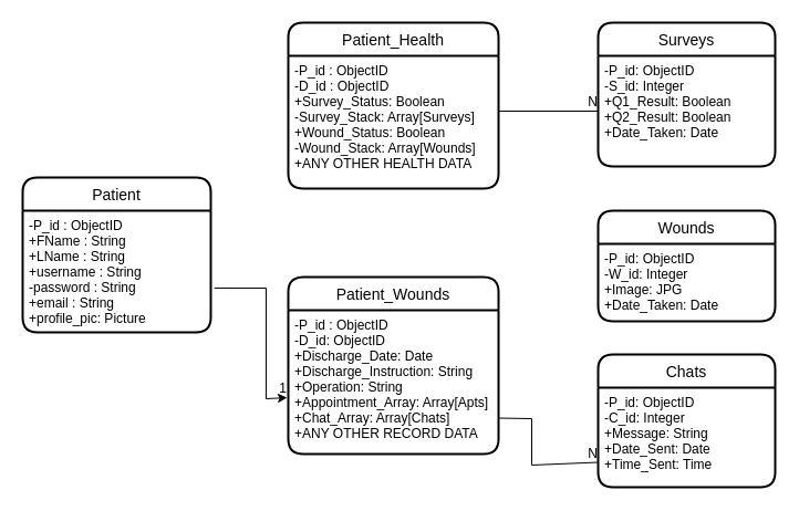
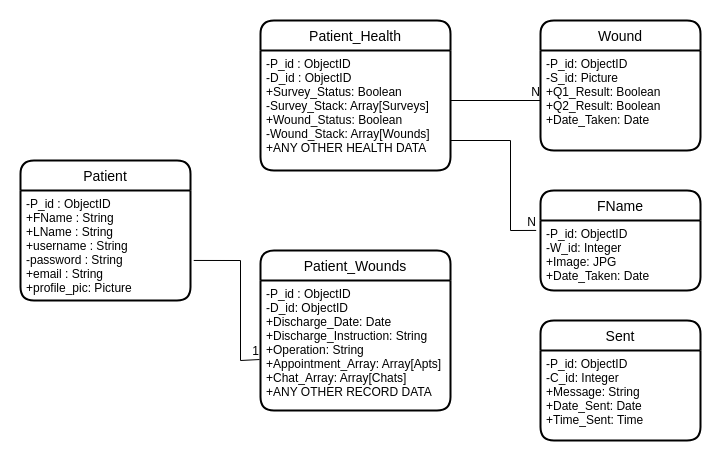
- <mxCell id="10" value="Surveys" style="swimlane;childLayout=stackLayout;horizontal=1;startSize=30;horizontalStack=0;rounded=1;fontSize=14;fontStyle=0;strokeWidth=2;resizeParent=0;resizeLast=1;shadow=0;dashed=0;align=center;" vertex="1" parent="1"><mxGeometry x="540" y="20" width="160" height="130" as="geometry" /></mxCell>
+ <mxCell id="10" value="Wound" style="swimlane;childLayout=stackLayout;horizontal=1;startSize=30;horizontalStack=0;rounded=1;fontSize=14;fontStyle=0;strokeWidth=2;resizeParent=0;resizeLast=1;shadow=0;dashed=0;align=center;" vertex="1" parent="1"><mxGeometry x="540" y="20" width="160" height="130" as="geometry" /></mxCell>
- <mxCell id="11" value="-P_id: ObjectID&#10;-S_id: Integer&#10;+Q1_Result: Boolean&#10;+Q2_Result: Boolean&#10;+Date_Taken: Date" style="align=left;strokeColor=none;fillColor=none;spacingLeft=4;fontSize=12;verticalAlign=top;resizable=0;rotatable=0;part=1;" vertex="1" parent="10"><mxGeometry y="30" width="160" height="100" as="geometry" /></mxCell>
+ <mxCell id="11" value="-P_id: ObjectID&#10;-S_id: Picture&#10;+Q1_Result: Boolean&#10;+Q2_Result: Boolean&#10;+Date_Taken: Date" style="align=left;strokeColor=none;fillColor=none;spacingLeft=4;fontSize=12;verticalAlign=top;resizable=0;rotatable=0;part=1;" vertex="1" parent="10"><mxGeometry y="30" width="160" height="100" as="geometry" /></mxCell>
+ <mxCell id="20" value="" style="endArrow=none;html=1;rounded=0;exitX=1;exitY=0.75;exitDx=0;exitDy=0;entryX=-0.027;entryY=0.142;entryDx=0;entryDy=0;entryPerimeter=0;" edge="1" parent="1" source="7" target="13"><mxGeometry relative="1" as="geometry"><mxPoint x="460" y="387.5" as="sourcePoint" /><mxPoint x="550" y="427.5" as="targetPoint" /><Array as="points"><mxPoint x="510" y="140" /><mxPoint x="510" y="230" /></Array></mxGeometry></mxCell>
+ <mxCell id="21" value="N" style="resizable=0;html=1;align=right;verticalAlign=bottom;" connectable="0" vertex="1" parent="20"><mxGeometry x="1" relative="1" as="geometry" /></mxCell>
- <mxCell id="12" value="Wounds" style="swimlane;childLayout=stackLayout;horizontal=1;startSize=30;horizontalStack=0;rounded=1;fontSize=14;fontStyle=0;strokeWidth=2;resizeParent=0;resizeLast=1;shadow=0;dashed=0;align=center;" vertex="1" parent="1"><mxGeometry x="540" y="190" width="160" height="100" as="geometry" /></mxCell>
+ <mxCell id="12" value="FName" style="swimlane;childLayout=stackLayout;horizontal=1;startSize=30;horizontalStack=0;rounded=1;fontSize=14;fontStyle=0;strokeWidth=2;resizeParent=0;resizeLast=1;shadow=0;dashed=0;align=center;" vertex="1" parent="1"><mxGeometry x="540" y="190" width="160" height="100" as="geometry" /></mxCell>
- <mxCell id="14" value="Chats" style="swimlane;childLayout=stackLayout;horizontal=1;startSize=30;horizontalStack=0;rounded=1;fontSize=14;fontStyle=0;strokeWidth=2;resizeParent=0;resizeLast=1;shadow=0;dashed=0;align=center;" vertex="1" parent="1"><mxGeometry x="540" y="320" width="160" height="120" as="geometry" /></mxCell>
+ <mxCell id="14" value="Sent" style="swimlane;childLayout=stackLayout;horizontal=1;startSize=30;horizontalStack=0;rounded=1;fontSize=14;fontStyle=0;strokeWidth=2;resizeParent=0;resizeLast=1;shadow=0;dashed=0;align=center;" vertex="1" parent="1"><mxGeometry x="540" y="320" width="160" height="120" as="geometry" /></mxCell>
- <mxCell id="16" value="" style="endArrow=classic;html=1;rounded=0;exitX=1.019;exitY=0.636;exitDx=0;exitDy=0;exitPerimeter=0;entryX=-0.005;entryY=0.608;entryDx=0;entryDy=0;entryPerimeter=0;" edge="1" parent="1" source="3" target="5"><mxGeometry relative="1" as="geometry"><mxPoint x="200.68" y="220.79" as="sourcePoint" /><mxPoint x="310" y="220" as="targetPoint" /><Array as="points"><mxPoint x="240" y="260" /><mxPoint x="240" y="360" /></Array></mxGeometry></mxCell>
+ <mxCell id="16" value="" style="endArrow=none;html=1;rounded=0;exitX=1.019;exitY=0.636;exitDx=0;exitDy=0;exitPerimeter=0;entryX=-0.005;entryY=0.608;entryDx=0;entryDy=0;entryPerimeter=0;" edge="1" parent="1" source="3" target="5"><mxGeometry relative="1" as="geometry"><mxPoint x="200.68" y="220.79" as="sourcePoint" /><mxPoint x="310" y="220" as="targetPoint" /><Array as="points"><mxPoint x="240" y="260" /><mxPoint x="240" y="360" /></Array></mxGeometry></mxCell>
- <mxCell id="18" value="" style="endArrow=none;html=1;rounded=0;exitX=1;exitY=0.75;exitDx=0;exitDy=0;entryX=0;entryY=0.75;entryDx=0;entryDy=0;" edge="1" parent="1" source="5" target="15"><mxGeometry relative="1" as="geometry"><mxPoint x="470" y="460" as="sourcePoint" /><mxPoint x="630" y="460" as="targetPoint" /><Array as="points"><mxPoint x="480" y="378" /><mxPoint x="480" y="420" /></Array></mxGeometry></mxCell>
- <mxCell id="19" value="N" style="resizable=0;html=1;align=right;verticalAlign=bottom;" connectable="0" vertex="1" parent="18"><mxGeometry x="1" relative="1" as="geometry" /></mxCell>
